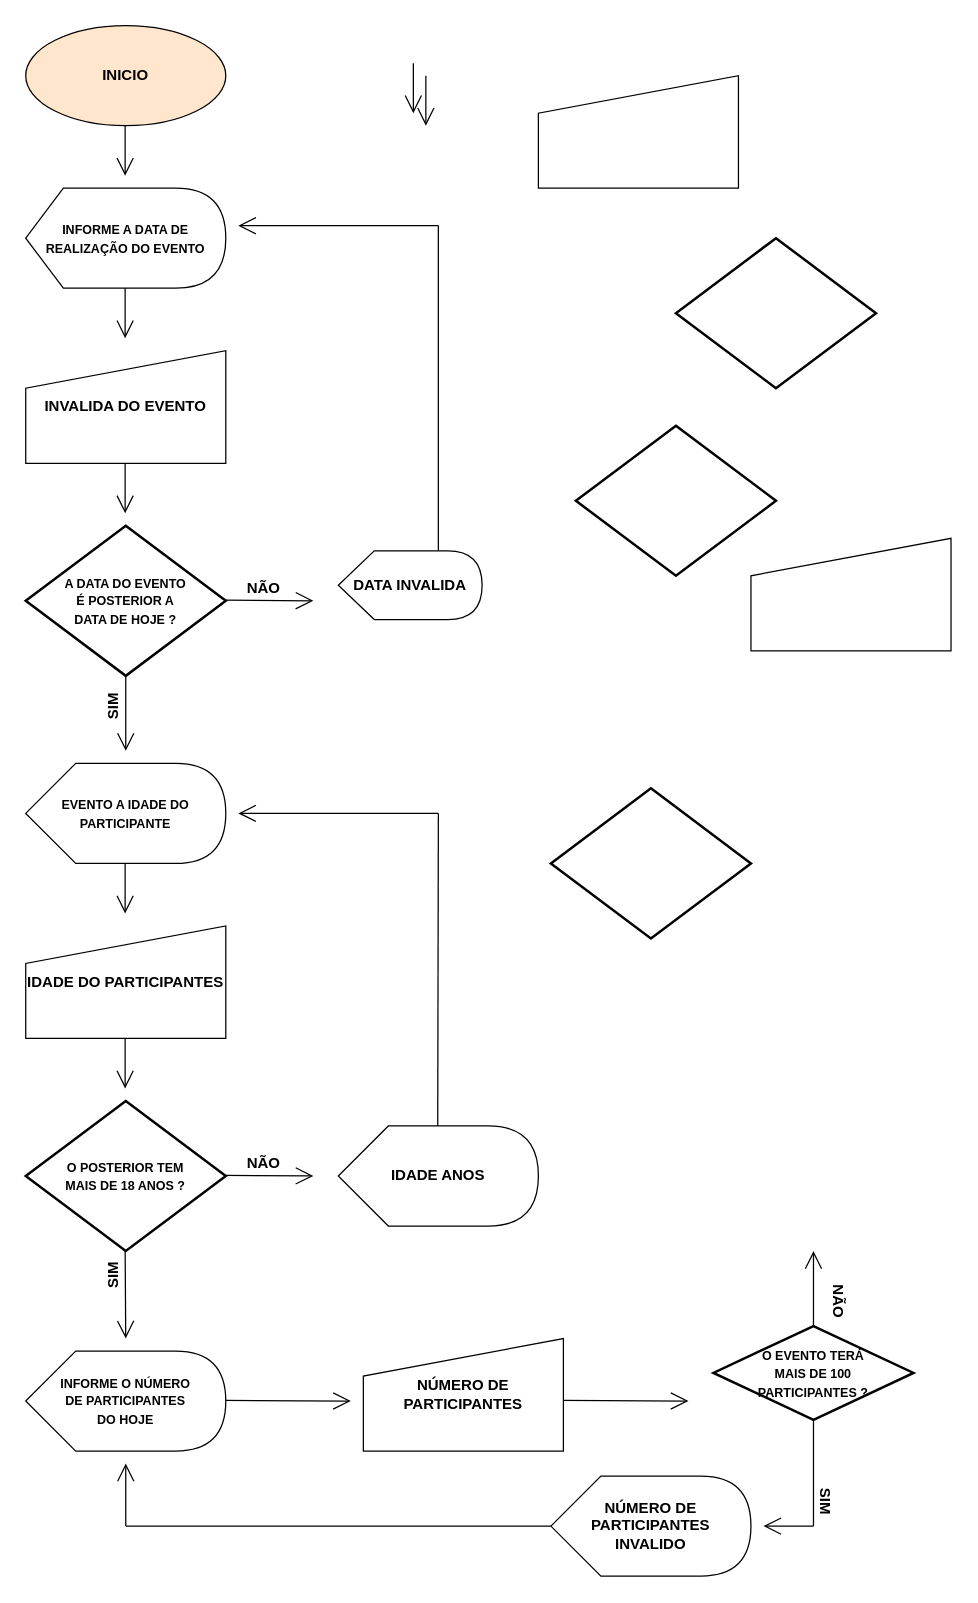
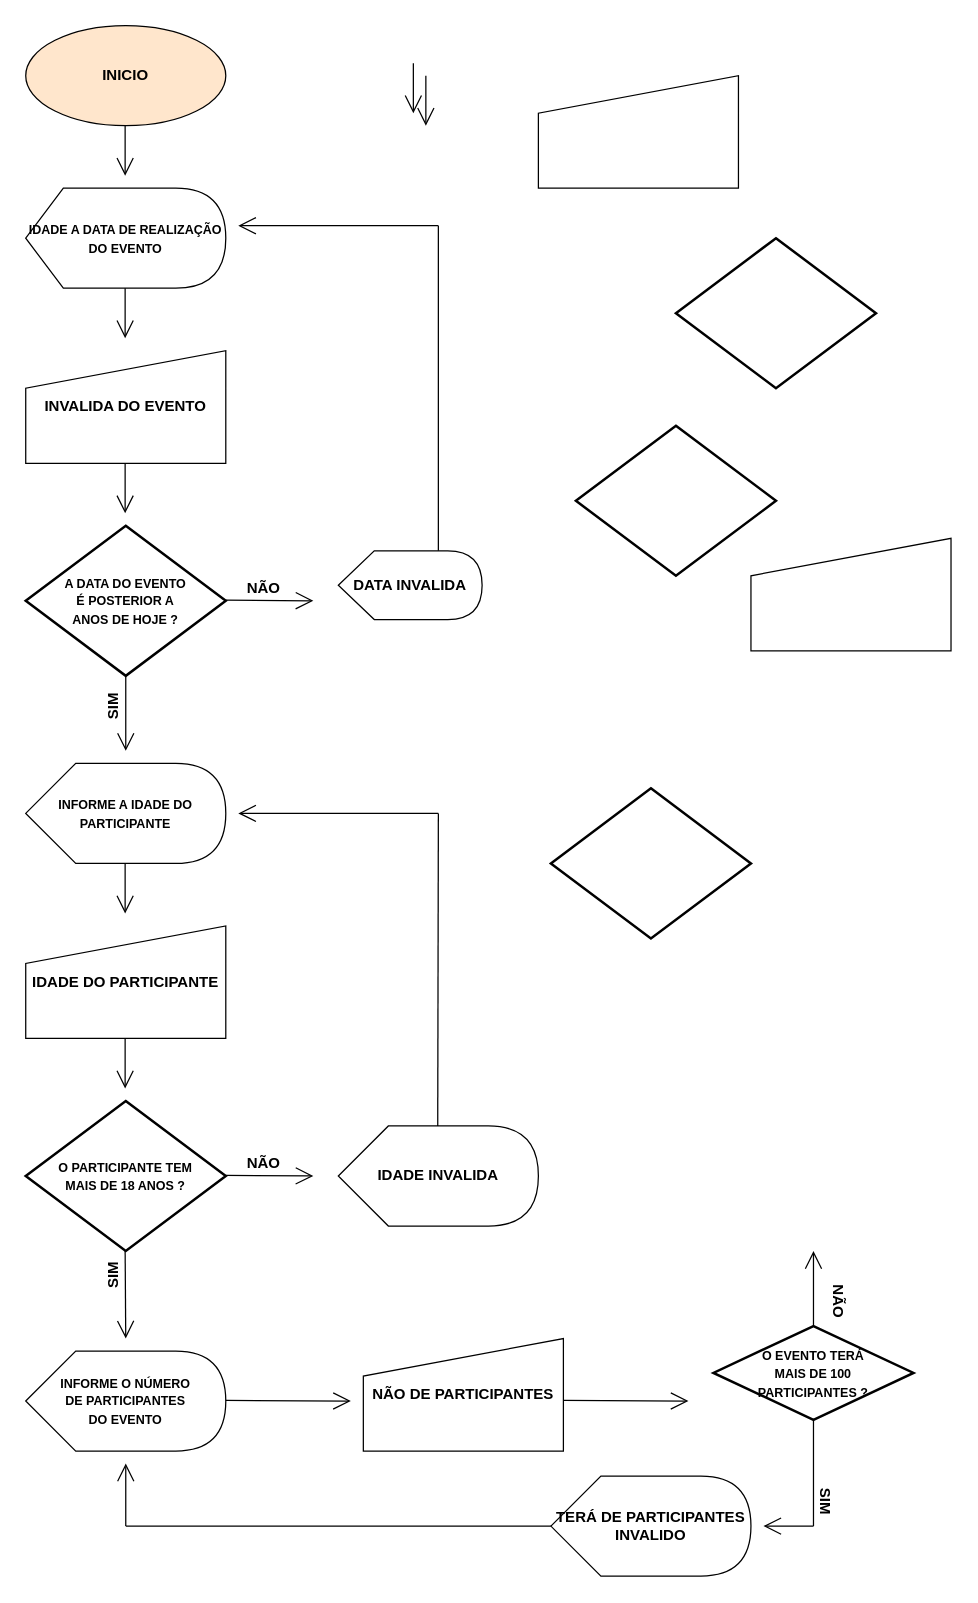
- <mxCell id="3" value="&lt;div&gt;&lt;b style=&quot;font-size: 10px&quot;&gt;INFORME A DATA DE REALIZAÇÃO DO EVENTO&lt;/b&gt;&lt;/div&gt;" style="shape=display;whiteSpace=wrap;html=1;align=center;size=0.188;" vertex="1" parent="1"><mxGeometry x="20" y="150" width="160" height="80" as="geometry" /></mxCell>
+ <mxCell id="3" value="&lt;div&gt;&lt;b style=&quot;font-size: 10px&quot;&gt;IDADE A DATA DE REALIZAÇÃO DO EVENTO&lt;/b&gt;&lt;/div&gt;" style="shape=display;whiteSpace=wrap;html=1;align=center;size=0.188;" vertex="1" parent="1"><mxGeometry x="20" y="150" width="160" height="80" as="geometry" /></mxCell>
- <mxCell id="5" value="&lt;font style=&quot;font-size: 10px&quot;&gt;&lt;b&gt;A DATA DO EVENTO&lt;br&gt;É POSTERIOR A &lt;br&gt;DATA DE HOJE ?&lt;/b&gt;&lt;/font&gt;" style="strokeWidth=2;html=1;shape=mxgraph.flowchart.decision;whiteSpace=wrap;align=center;" vertex="1" parent="1"><mxGeometry x="20" y="420" width="160" height="120" as="geometry" /></mxCell>
+ <mxCell id="5" value="&lt;font style=&quot;font-size: 10px&quot;&gt;&lt;b&gt;A DATA DO EVENTO&lt;br&gt;É POSTERIOR A &lt;br&gt;ANOS DE HOJE ?&lt;/b&gt;&lt;/font&gt;" style="strokeWidth=2;html=1;shape=mxgraph.flowchart.decision;whiteSpace=wrap;align=center;" vertex="1" parent="1"><mxGeometry x="20" y="420" width="160" height="120" as="geometry" /></mxCell>
- <mxCell id="12" value="&lt;font style=&quot;font-size: 10px&quot;&gt;&lt;b&gt;EVENTO A IDADE DO PARTICIPANTE&lt;/b&gt;&lt;/font&gt;" style="shape=display;whiteSpace=wrap;html=1;align=center;" vertex="1" parent="1"><mxGeometry x="20" y="610" width="160" height="80" as="geometry" /></mxCell>
+ <mxCell id="12" value="&lt;font style=&quot;font-size: 10px&quot;&gt;&lt;b&gt;INFORME A IDADE DO PARTICIPANTE&lt;/b&gt;&lt;/font&gt;" style="shape=display;whiteSpace=wrap;html=1;align=center;" vertex="1" parent="1"><mxGeometry x="20" y="610" width="160" height="80" as="geometry" /></mxCell>
- <mxCell id="26" value="&lt;b&gt;IDADE DO PARTICIPANTES&lt;/b&gt;" style="shape=manualInput;whiteSpace=wrap;html=1;" vertex="1" parent="1"><mxGeometry x="20" y="740" width="160" height="90" as="geometry" /></mxCell>
+ <mxCell id="26" value="&lt;b&gt;IDADE DO PARTICIPANTE&lt;/b&gt;" style="shape=manualInput;whiteSpace=wrap;html=1;" vertex="1" parent="1"><mxGeometry x="20" y="740" width="160" height="90" as="geometry" /></mxCell>
- <mxCell id="25" value="&lt;span style=&quot;font-size: 10px&quot;&gt;&lt;b&gt;O POSTERIOR TEM &lt;br&gt;MAIS DE 18 ANOS ?&lt;/b&gt;&lt;/span&gt;" style="strokeWidth=2;html=1;shape=mxgraph.flowchart.decision;whiteSpace=wrap;align=center;" vertex="1" parent="1"><mxGeometry x="20" y="880" width="160" height="120" as="geometry" /></mxCell>
+ <mxCell id="25" value="&lt;span style=&quot;font-size: 10px&quot;&gt;&lt;b&gt;O PARTICIPANTE TEM &lt;br&gt;MAIS DE 18 ANOS ?&lt;/b&gt;&lt;/span&gt;" style="strokeWidth=2;html=1;shape=mxgraph.flowchart.decision;whiteSpace=wrap;align=center;" vertex="1" parent="1"><mxGeometry x="20" y="880" width="160" height="120" as="geometry" /></mxCell>
- <mxCell id="33" value="&lt;b&gt;&lt;font style=&quot;font-size: 12px&quot;&gt;IDADE ANOS&lt;/font&gt;&lt;/b&gt;" style="shape=display;whiteSpace=wrap;html=1;align=center;" vertex="1" parent="1"><mxGeometry x="270" y="900" width="160" height="80" as="geometry" /></mxCell>
+ <mxCell id="33" value="&lt;b&gt;&lt;font style=&quot;font-size: 12px&quot;&gt;IDADE INVALIDA&lt;/font&gt;&lt;/b&gt;" style="shape=display;whiteSpace=wrap;html=1;align=center;" vertex="1" parent="1"><mxGeometry x="270" y="900" width="160" height="80" as="geometry" /></mxCell>
- <mxCell id="37" value="&lt;b&gt;NÚMERO DE PARTICIPANTES&lt;/b&gt;" style="shape=manualInput;whiteSpace=wrap;html=1;" vertex="1" parent="1"><mxGeometry x="290" y="1070" width="160" height="90" as="geometry" /></mxCell>
+ <mxCell id="37" value="&lt;b&gt;NÃO DE PARTICIPANTES&lt;/b&gt;" style="shape=manualInput;whiteSpace=wrap;html=1;" vertex="1" parent="1"><mxGeometry x="290" y="1070" width="160" height="90" as="geometry" /></mxCell>
- <mxCell id="32" value="&lt;font style=&quot;font-size: 10px&quot;&gt;&lt;b&gt;INFORME O NÚMERO &lt;br&gt;DE PARTICIPANTES &lt;br&gt;DO HOJE&lt;/b&gt;&lt;/font&gt;" style="shape=display;whiteSpace=wrap;html=1;align=center;" vertex="1" parent="1"><mxGeometry x="20" y="1080" width="160" height="80" as="geometry" /></mxCell>
+ <mxCell id="32" value="&lt;font style=&quot;font-size: 10px&quot;&gt;&lt;b&gt;INFORME O NÚMERO &lt;br&gt;DE PARTICIPANTES &lt;br&gt;DO EVENTO&lt;/b&gt;&lt;/font&gt;" style="shape=display;whiteSpace=wrap;html=1;align=center;" vertex="1" parent="1"><mxGeometry x="20" y="1080" width="160" height="80" as="geometry" /></mxCell>
- <mxCell id="47" value="&lt;b&gt;&lt;font style=&quot;font-size: 12px&quot;&gt;NÚMERO DE PARTICIPANTES &lt;br&gt;INVALIDO&lt;/font&gt;&lt;/b&gt;" style="shape=display;whiteSpace=wrap;html=1;align=center;" vertex="1" parent="1"><mxGeometry x="440" y="1180" width="160" height="80" as="geometry" /></mxCell>
+ <mxCell id="47" value="&lt;b&gt;&lt;font style=&quot;font-size: 12px&quot;&gt;TERÁ DE PARTICIPANTES &lt;br&gt;INVALIDO&lt;/font&gt;&lt;/b&gt;" style="shape=display;whiteSpace=wrap;html=1;align=center;" vertex="1" parent="1"><mxGeometry x="440" y="1180" width="160" height="80" as="geometry" /></mxCell>
